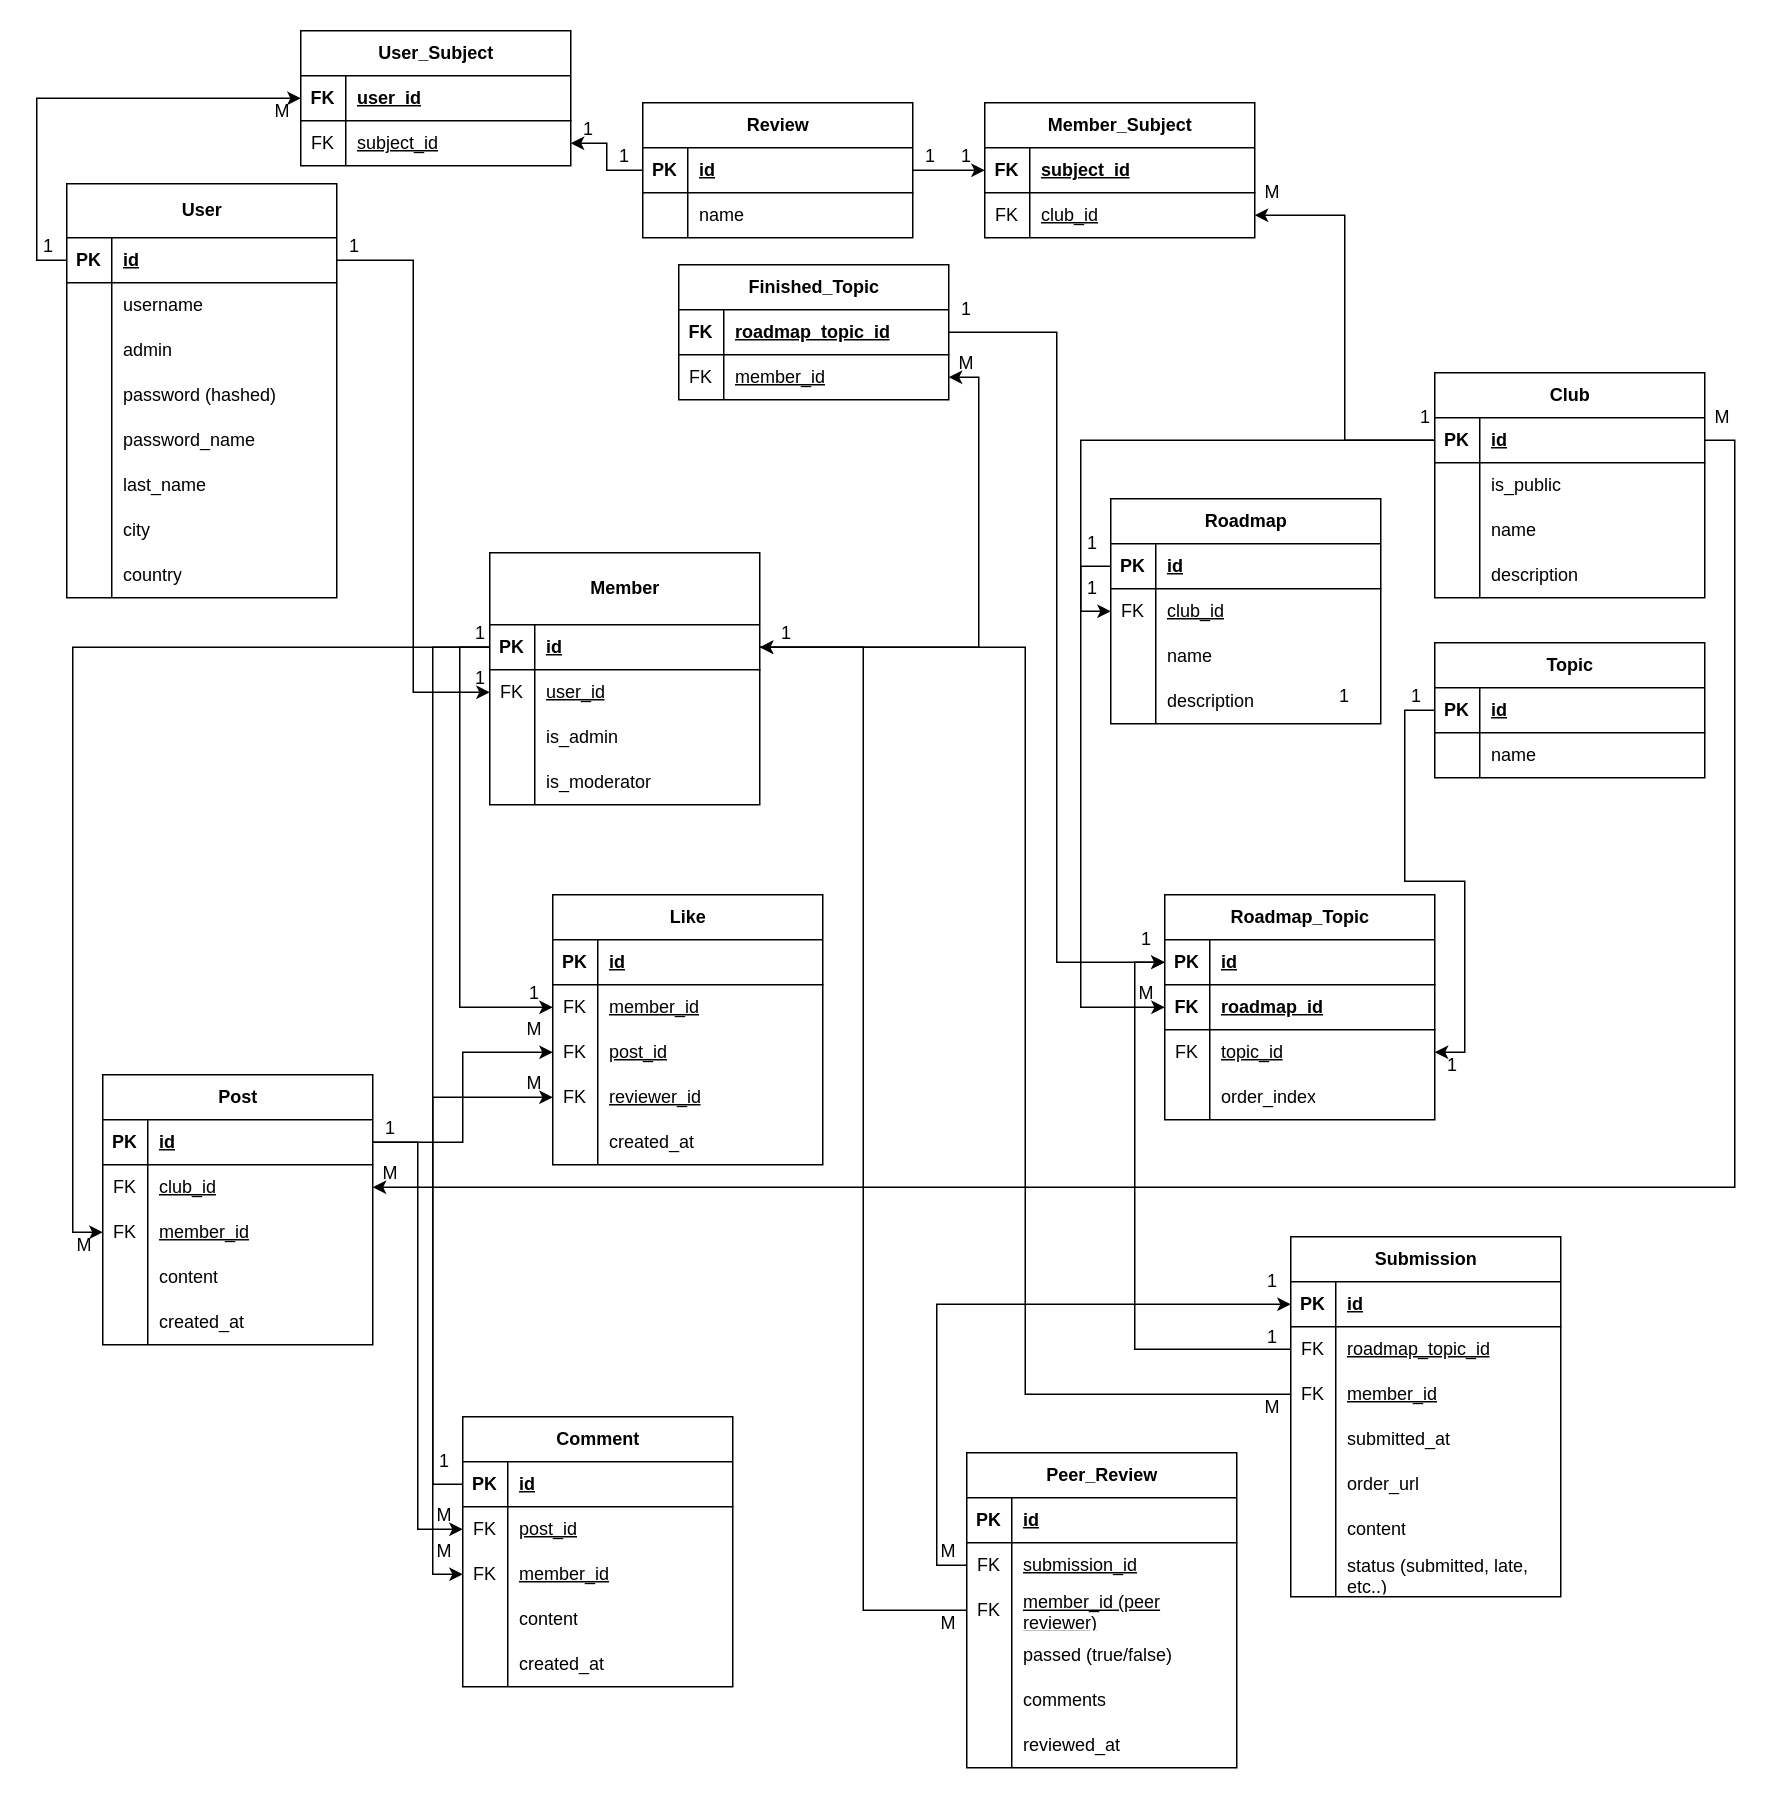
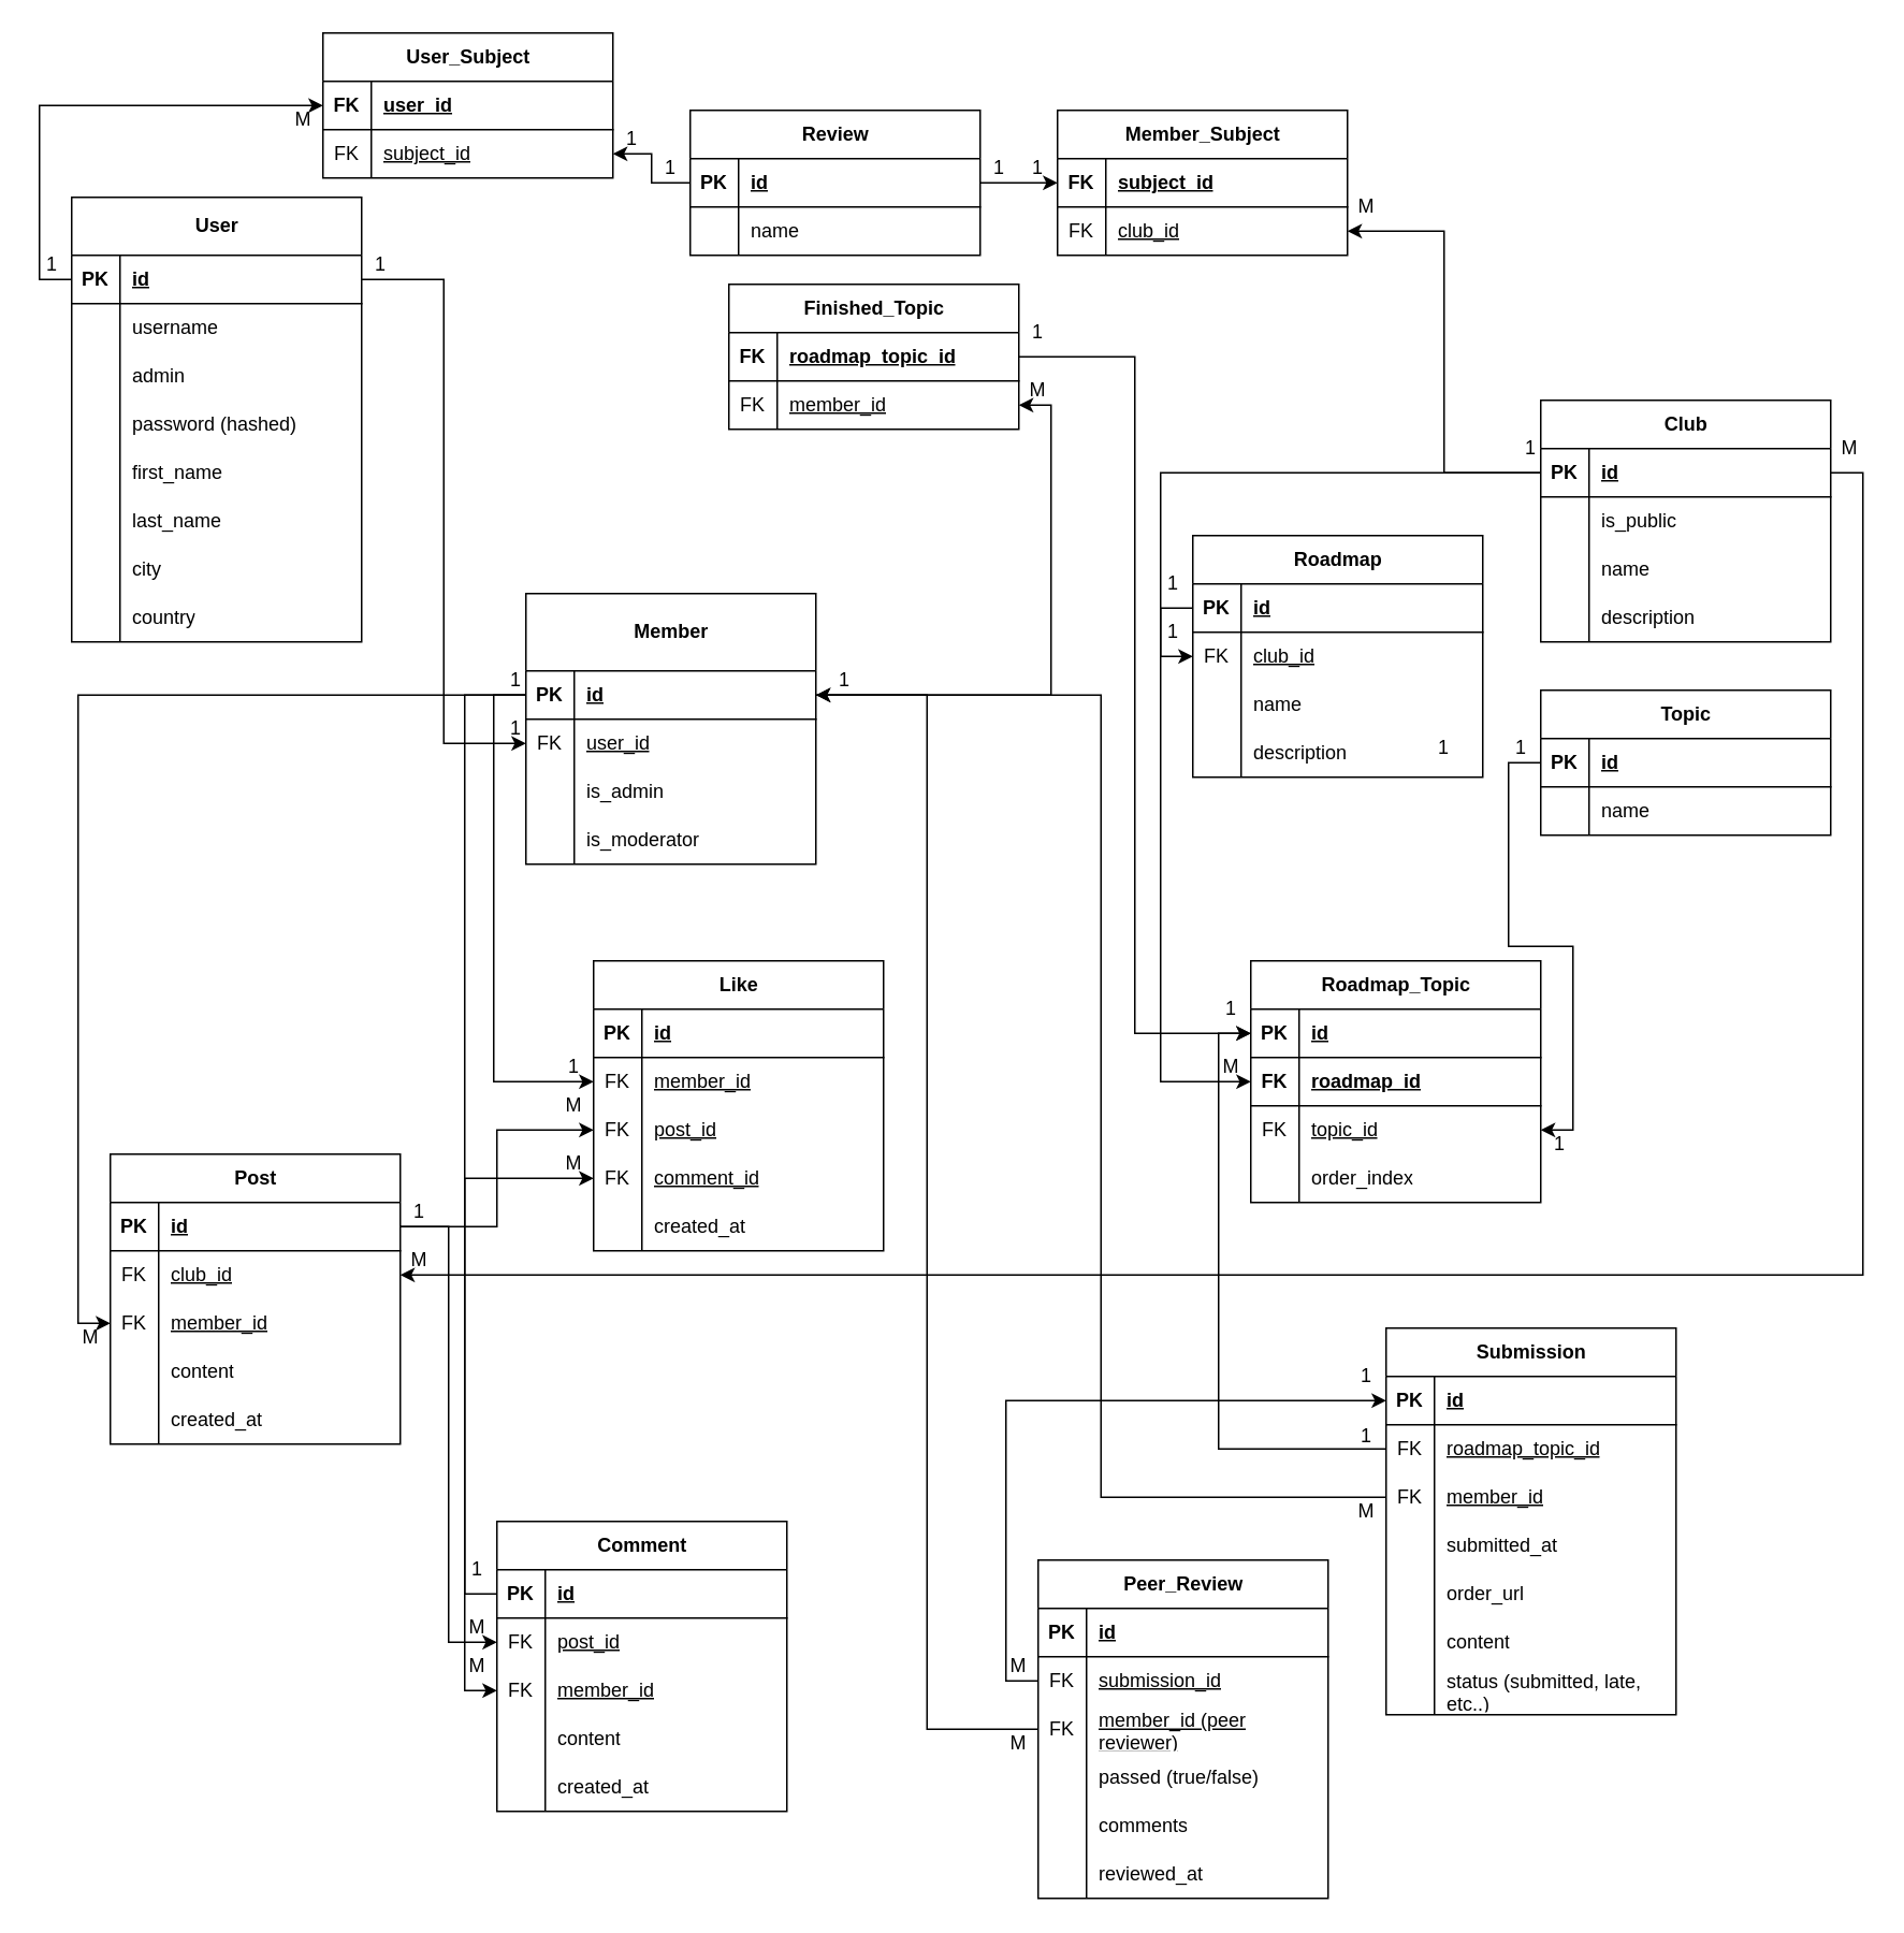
- <mxCell id="17" value="password_name" style="shape=partialRectangle;connectable=0;fillColor=none;top=0;left=0;bottom=0;right=0;align=left;spacingLeft=6;overflow=hidden;whiteSpace=wrap;html=1;" vertex="1" parent="15"><mxGeometry x="30" width="150" height="30" as="geometry"><mxRectangle width="150" height="30" as="alternateBounds" /></mxGeometry></mxCell>
+ <mxCell id="17" value="first_name" style="shape=partialRectangle;connectable=0;fillColor=none;top=0;left=0;bottom=0;right=0;align=left;spacingLeft=6;overflow=hidden;whiteSpace=wrap;html=1;" vertex="1" parent="15"><mxGeometry x="30" width="150" height="30" as="geometry"><mxRectangle width="150" height="30" as="alternateBounds" /></mxGeometry></mxCell>
- <mxCell id="166" value="&lt;u&gt;reviewer_id&lt;/u&gt;" style="shape=partialRectangle;connectable=0;fillColor=none;top=0;left=0;bottom=0;right=0;align=left;spacingLeft=6;overflow=hidden;whiteSpace=wrap;html=1;" vertex="1" parent="164"><mxGeometry x="30" width="150" height="30" as="geometry"><mxRectangle width="150" height="30" as="alternateBounds" /></mxGeometry></mxCell>
+ <mxCell id="166" value="&lt;u&gt;comment_id&lt;/u&gt;" style="shape=partialRectangle;connectable=0;fillColor=none;top=0;left=0;bottom=0;right=0;align=left;spacingLeft=6;overflow=hidden;whiteSpace=wrap;html=1;" vertex="1" parent="164"><mxGeometry x="30" width="150" height="30" as="geometry"><mxRectangle width="150" height="30" as="alternateBounds" /></mxGeometry></mxCell>
